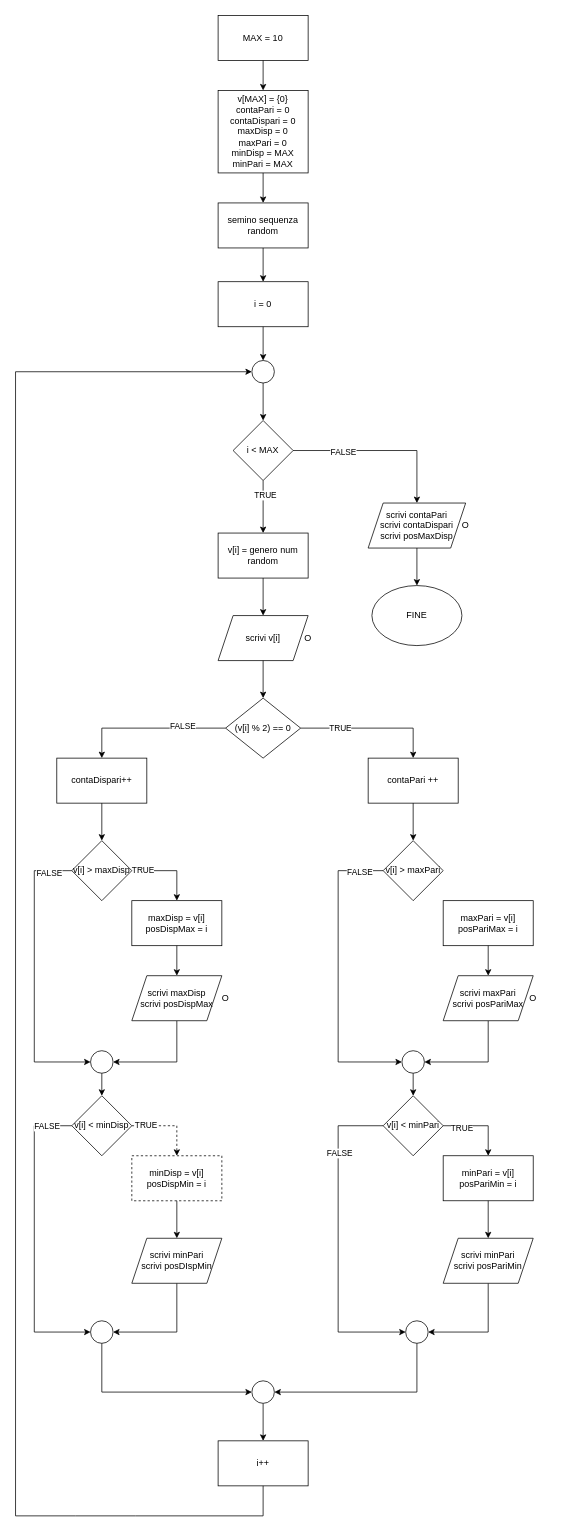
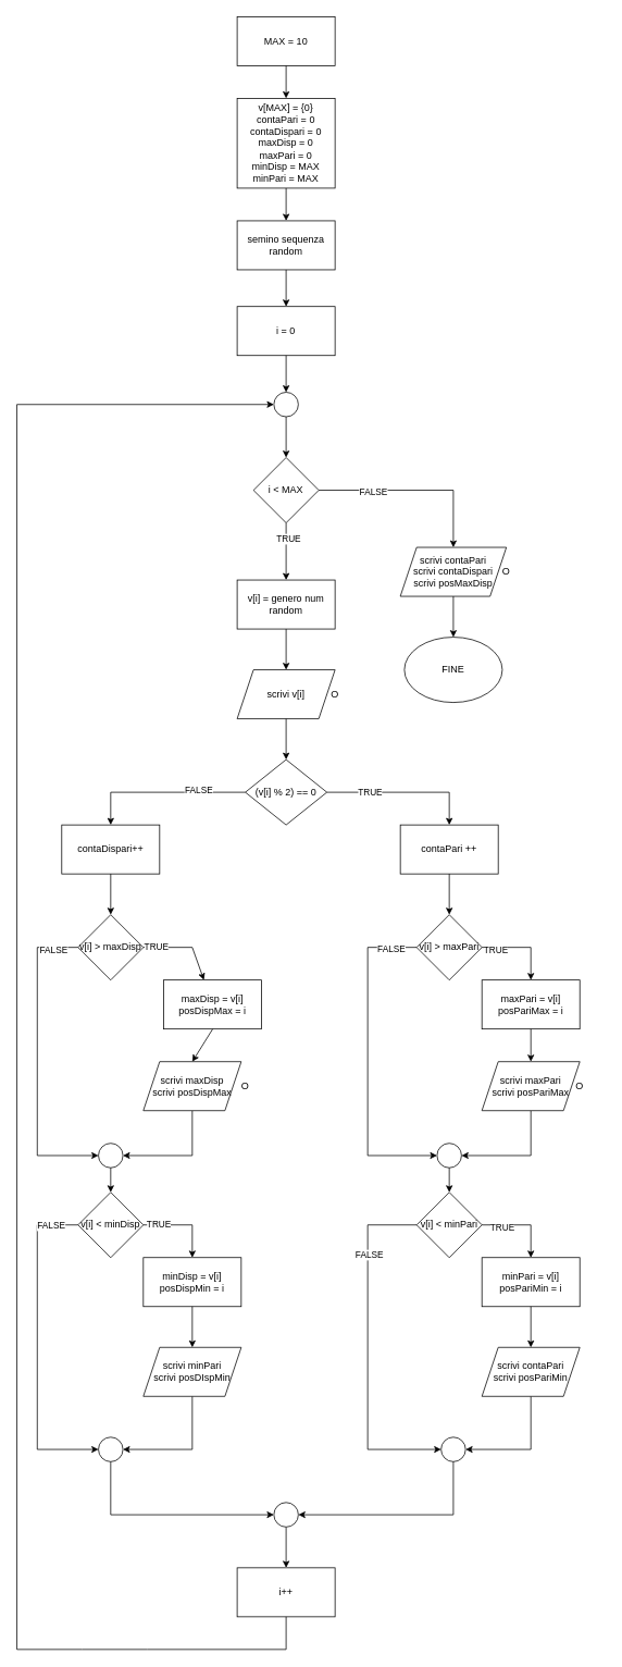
+ <mxCell id="57" value="" style="endArrow=classic;html=1;rounded=0;exitX=1;exitY=0.5;exitDx=0;exitDy=0;entryX=0.5;entryY=0;entryDx=0;entryDy=0;" edge="1" parent="1" source="56" target="59"><mxGeometry width="50" height="50" relative="1" as="geometry"><mxPoint x="400" y="1410" as="sourcePoint" /><mxPoint x="650" y="1170" as="targetPoint" /><Array as="points"><mxPoint x="650" y="1160" /></Array></mxGeometry></mxCell>
+ <mxCell id="58" value="TRUE" style="edgeLabel;html=1;align=center;verticalAlign=middle;resizable=0;points=[];" vertex="1" connectable="0" parent="57"><mxGeometry x="-0.68" y="-2" relative="1" as="geometry"><mxPoint as="offset" /></mxGeometry></mxCell>
- <mxCell id="41" value="maxDisp = v[i]&lt;br&gt;posDispMax = i" style="rounded=0;whiteSpace=wrap;html=1;" vertex="1" parent="1"><mxGeometry x="175" y="1200" width="120" height="60" as="geometry" /></mxCell>
+ <mxCell id="41" value="maxDisp = v[i]&lt;br&gt;posDispMax = i" style="rounded=0;whiteSpace=wrap;html=1;" vertex="1" parent="1"><mxGeometry x="200" y="1200" width="120" height="60" as="geometry" /></mxCell>
- <mxCell id="48" value="" style="endArrow=classic;html=1;rounded=0;exitX=1;exitY=0.5;exitDx=0;exitDy=0;dashed=1;" edge="1" parent="1" source="47" target="50"><mxGeometry width="50" height="50" relative="1" as="geometry"><mxPoint x="285" y="1600" as="sourcePoint" /><mxPoint x="245" y="1540" as="targetPoint" /><Array as="points"><mxPoint x="235" y="1500" /></Array></mxGeometry></mxCell>
+ <mxCell id="48" value="" style="endArrow=classic;html=1;rounded=0;exitX=1;exitY=0.5;exitDx=0;exitDy=0;" edge="1" parent="1" source="47" target="50"><mxGeometry width="50" height="50" relative="1" as="geometry"><mxPoint x="285" y="1600" as="sourcePoint" /><mxPoint x="245" y="1540" as="targetPoint" /><Array as="points"><mxPoint x="235" y="1500" /></Array></mxGeometry></mxCell>
- <mxCell id="50" value="minDisp = v[i]&lt;br&gt;posDispMin = i" style="rounded=0;whiteSpace=wrap;html=1;dashed=1;" vertex="1" parent="1"><mxGeometry x="175" y="1540" width="120" height="60" as="geometry" /></mxCell>
+ <mxCell id="50" value="minDisp = v[i]&lt;br&gt;posDispMin = i" style="rounded=0;whiteSpace=wrap;html=1;" vertex="1" parent="1"><mxGeometry x="175" y="1540" width="120" height="60" as="geometry" /></mxCell>
- <mxCell id="81" value="scrivi minPari&lt;br&gt;scrivi posPariMin" style="shape=parallelogram;perimeter=parallelogramPerimeter;whiteSpace=wrap;html=1;fixedSize=1;" vertex="1" parent="1"><mxGeometry x="590" y="1650" width="120" height="60" as="geometry" /></mxCell>
+ <mxCell id="81" value="scrivi contaPari&lt;br&gt;scrivi posPariMin" style="shape=parallelogram;perimeter=parallelogramPerimeter;whiteSpace=wrap;html=1;fixedSize=1;" vertex="1" parent="1"><mxGeometry x="590" y="1650" width="120" height="60" as="geometry" /></mxCell>
